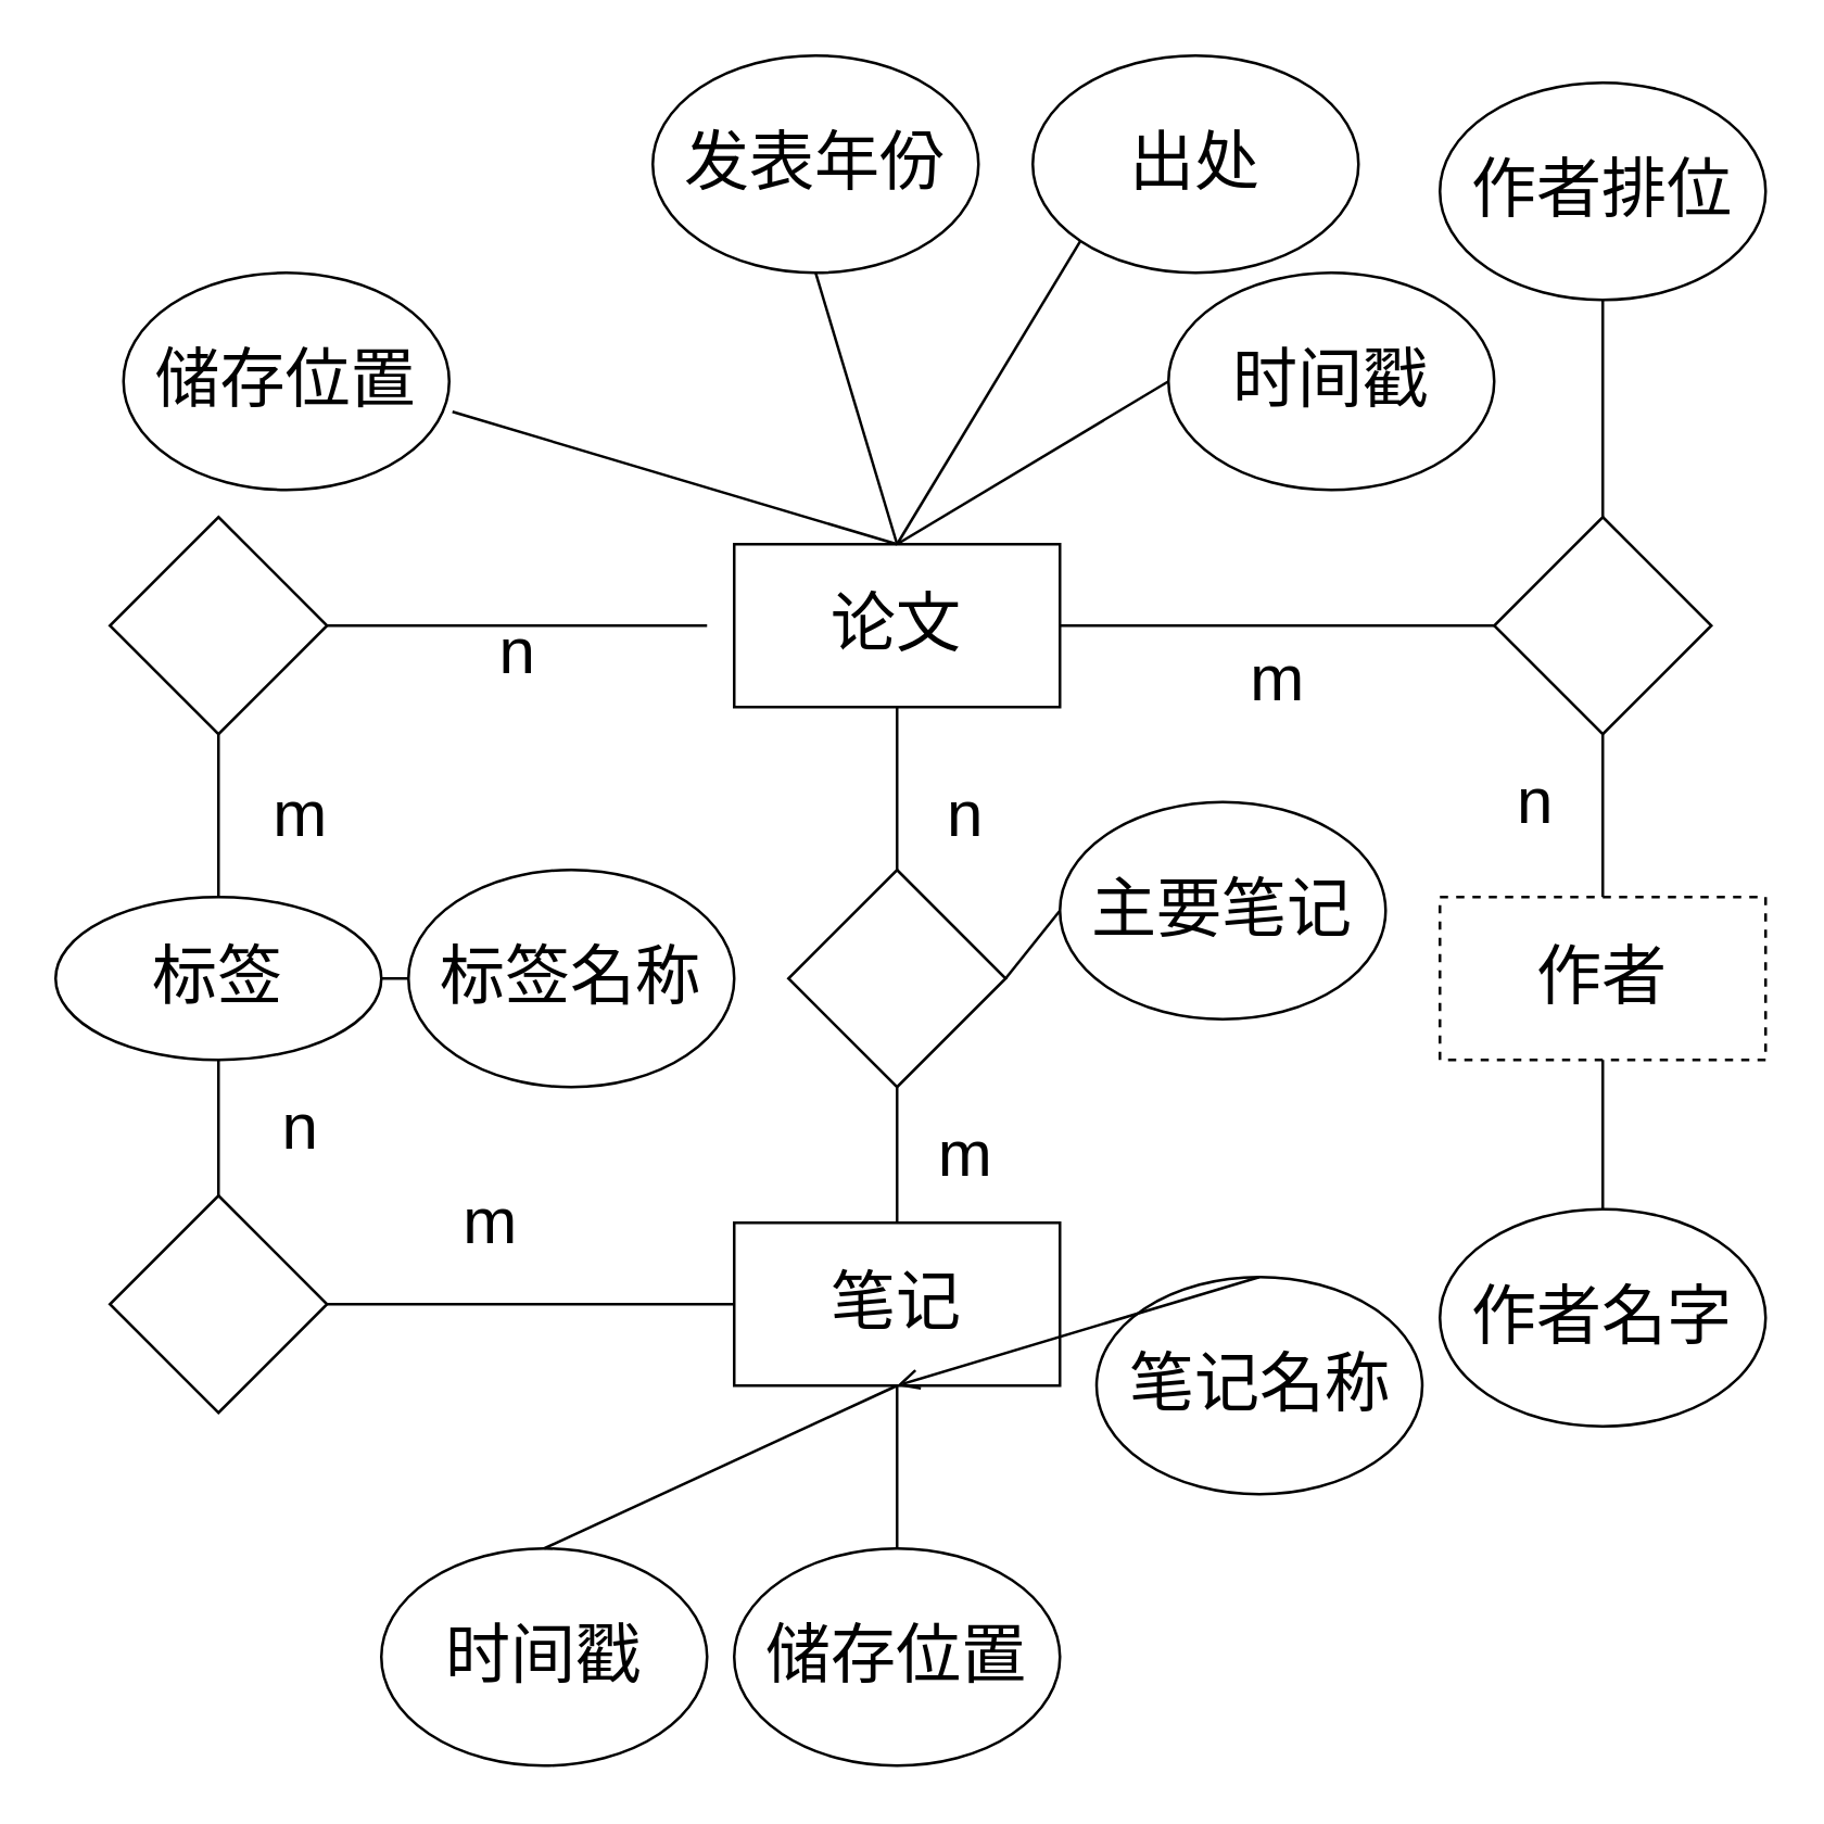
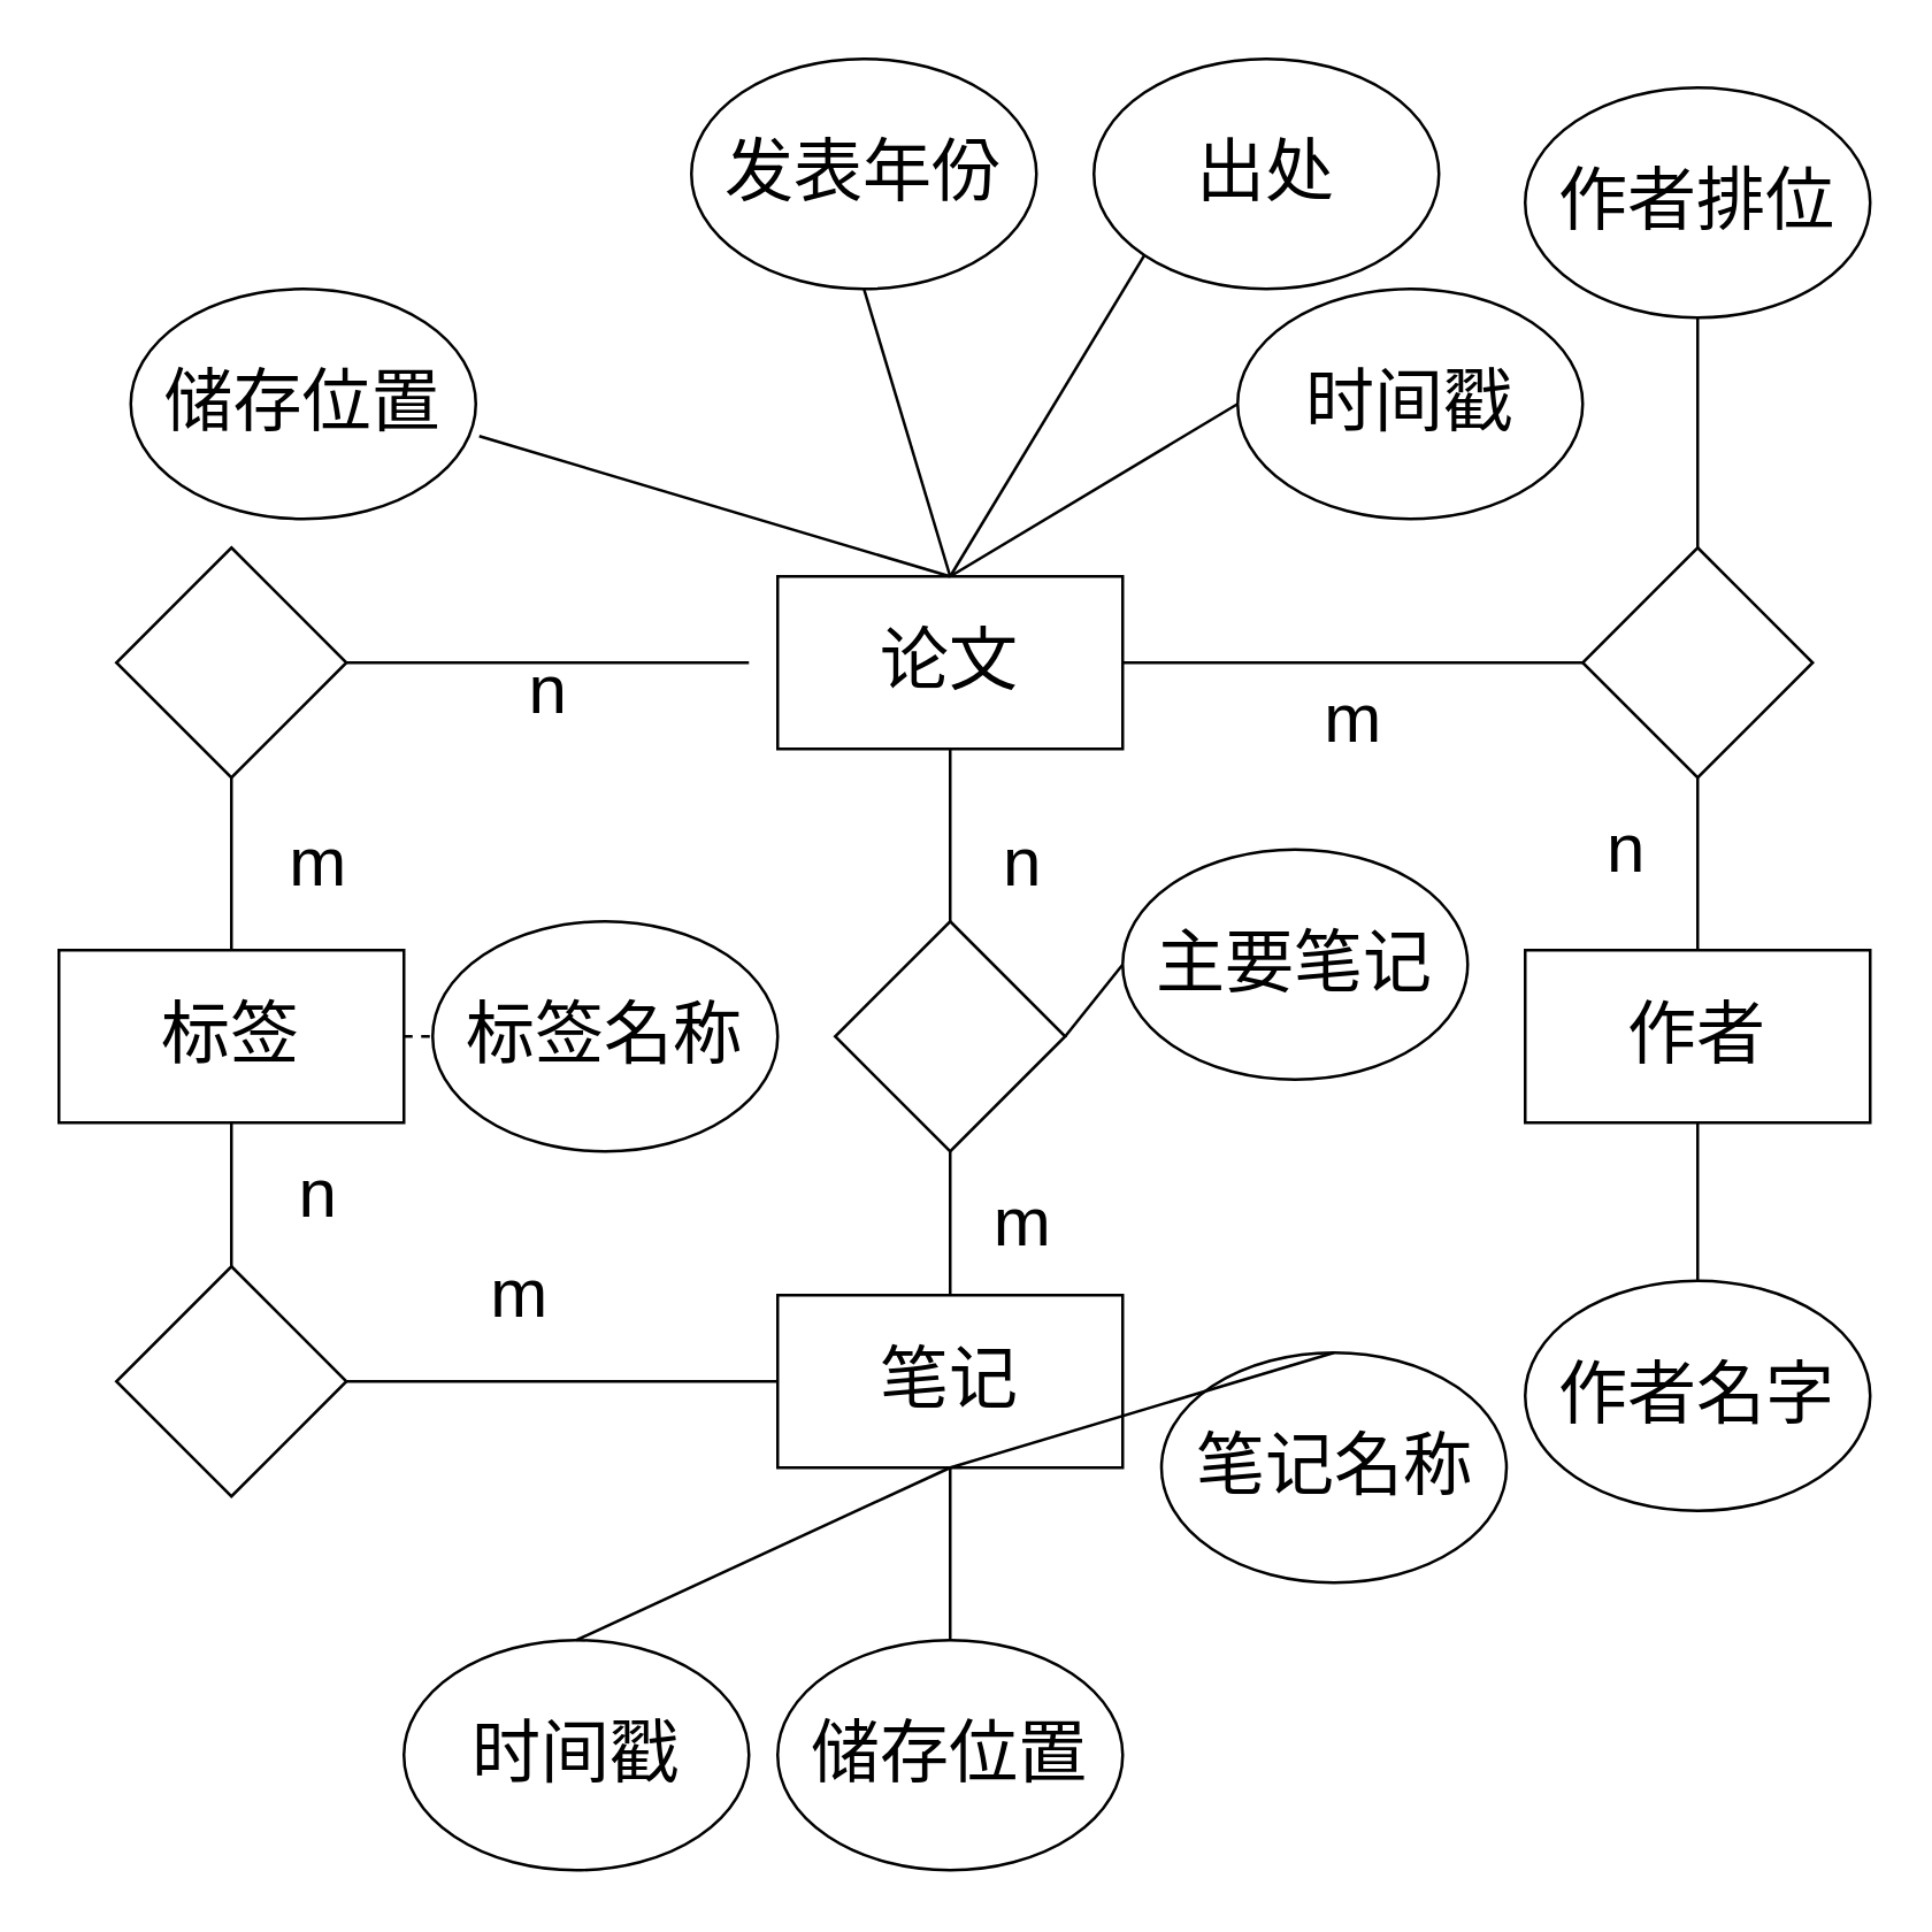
- <mxCell id="17" value="&lt;font style=&quot;font-size: 24px;&quot;&gt;标签&lt;/font&gt;" style="ellipse;whiteSpace=wrap;html=1;" parent="1" vertex="1"><mxGeometry x="20" y="330" width="120" height="60" as="geometry" /></mxCell>
+ <mxCell id="17" value="&lt;font style=&quot;font-size: 24px;&quot;&gt;标签&lt;/font&gt;" style="whiteSpace=wrap;html=1;" parent="1" vertex="1"><mxGeometry x="20" y="330" width="120" height="60" as="geometry" /></mxCell>
- <mxCell id="42" value="" style="endArrow=none;html=1;entryX=0;entryY=0.5;entryDx=0;entryDy=0;exitX=1;exitY=0.5;exitDx=0;exitDy=0;" parent="1" source="17" target="35" edge="1"><mxGeometry width="50" height="50" relative="1" as="geometry"><mxPoint x="-310" y="360" as="sourcePoint" /><mxPoint x="-260" y="310" as="targetPoint" /></mxGeometry></mxCell>
+ <mxCell id="42" value="" style="endArrow=none;html=1;entryX=0;entryY=0.5;entryDx=0;entryDy=0;exitX=1;exitY=0.5;exitDx=0;exitDy=0;dashed=1;" parent="1" source="17" target="35" edge="1"><mxGeometry width="50" height="50" relative="1" as="geometry"><mxPoint x="-310" y="360" as="sourcePoint" /><mxPoint x="-260" y="310" as="targetPoint" /></mxGeometry></mxCell>
- <mxCell id="12" value="&lt;font style=&quot;font-size: 24px;&quot;&gt;作者&lt;/font&gt;" style="whiteSpace=wrap;html=1;dashed=1;" parent="1" vertex="1"><mxGeometry x="530" y="330" width="120" height="60" as="geometry" /></mxCell>
+ <mxCell id="12" value="&lt;font style=&quot;font-size: 24px;&quot;&gt;作者&lt;/font&gt;" style="whiteSpace=wrap;html=1;" parent="1" vertex="1"><mxGeometry x="530" y="330" width="120" height="60" as="geometry" /></mxCell>
- <mxCell id="41" value="" style="endArrow=open;html=1;entryX=0.5;entryY=1;entryDx=0;entryDy=0;exitX=0.5;exitY=0;exitDx=0;exitDy=0;" parent="1" source="40" target="10" edge="1"><mxGeometry width="50" height="50" relative="1" as="geometry"><mxPoint x="110" y="590" as="sourcePoint" /><mxPoint x="160" y="540" as="targetPoint" /></mxGeometry></mxCell>
+ <mxCell id="41" value="" style="endArrow=none;html=1;entryX=0.5;entryY=1;entryDx=0;entryDy=0;exitX=0.5;exitY=0;exitDx=0;exitDy=0;" parent="1" source="40" target="10" edge="1"><mxGeometry width="50" height="50" relative="1" as="geometry"><mxPoint x="110" y="590" as="sourcePoint" /><mxPoint x="160" y="540" as="targetPoint" /></mxGeometry></mxCell>
